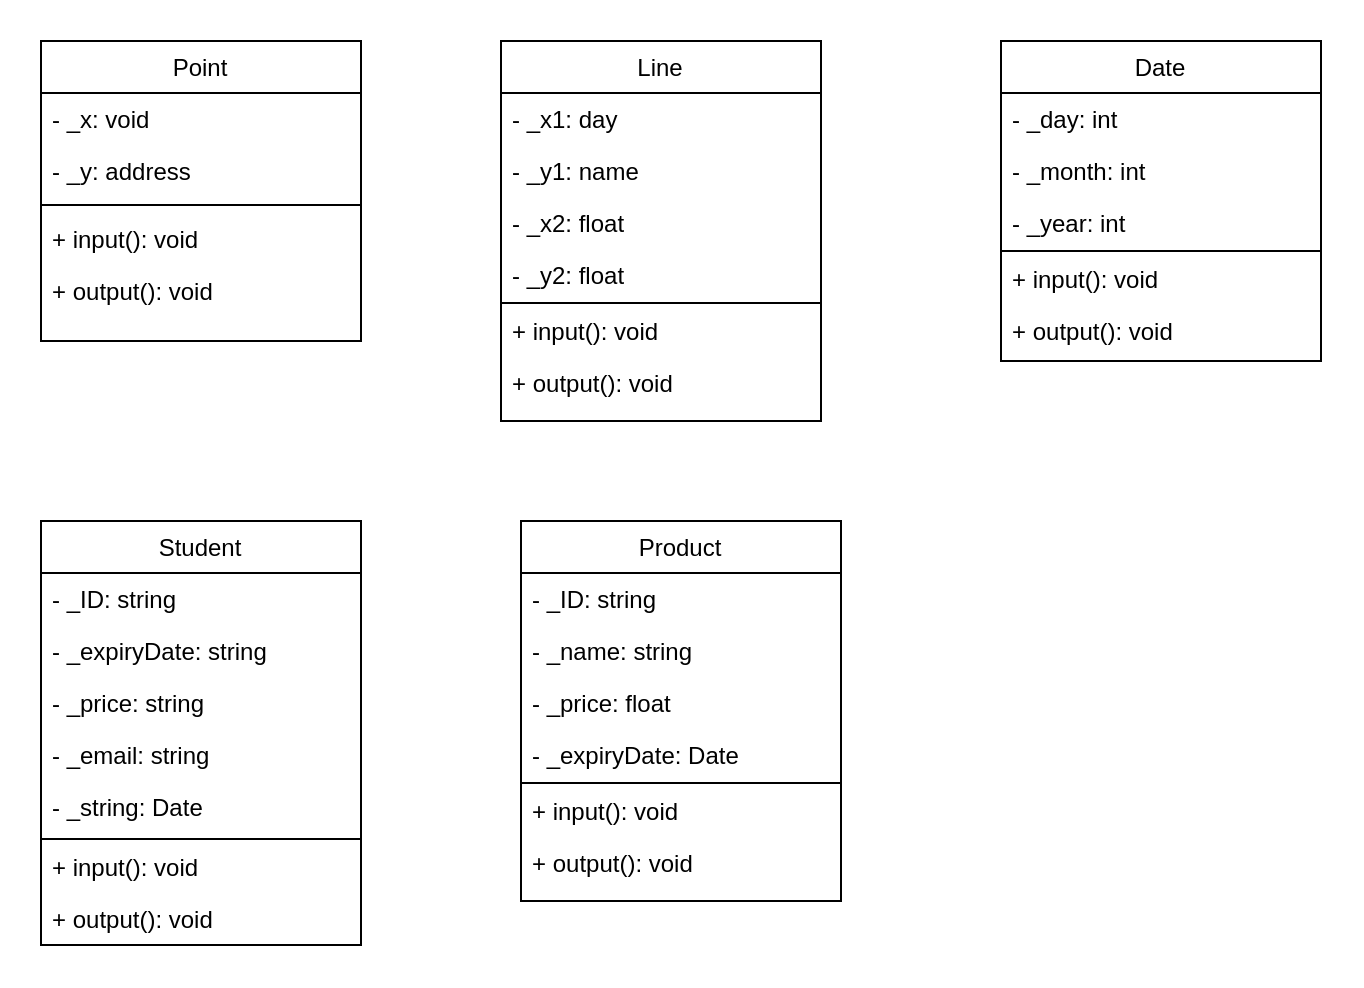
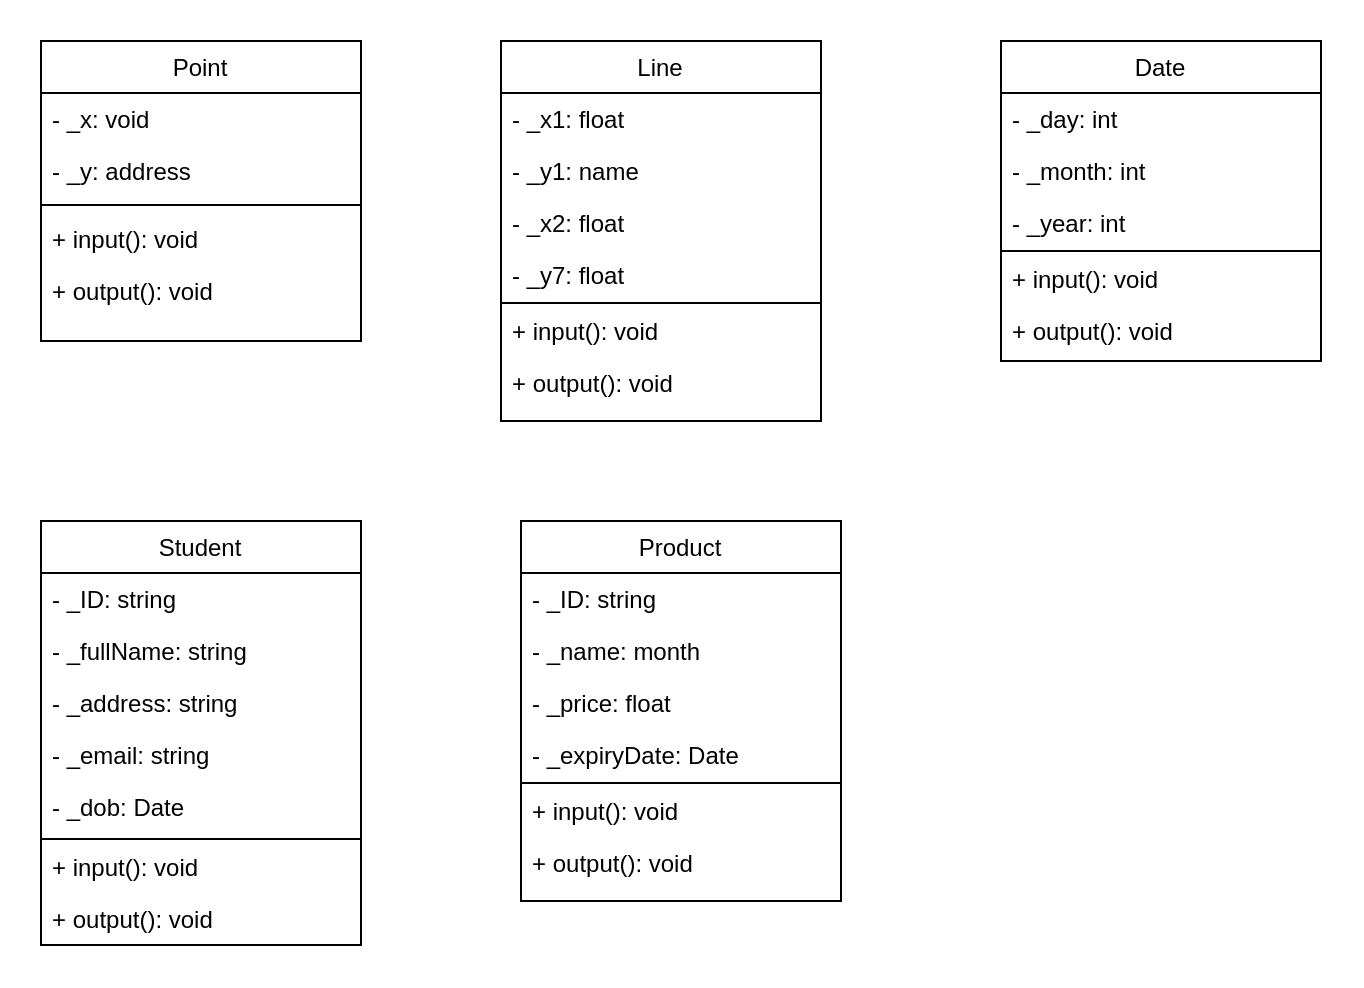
- <mxCell id="9" value="- _x1: day" style="text;align=left;verticalAlign=top;spacingLeft=4;spacingRight=4;overflow=hidden;rotatable=0;points=[[0,0.5],[1,0.5]];portConstraint=eastwest;" vertex="1" parent="8"><mxGeometry y="26" width="160" height="26" as="geometry" /></mxCell>
+ <mxCell id="9" value="- _x1: float" style="text;align=left;verticalAlign=top;spacingLeft=4;spacingRight=4;overflow=hidden;rotatable=0;points=[[0,0.5],[1,0.5]];portConstraint=eastwest;" vertex="1" parent="8"><mxGeometry y="26" width="160" height="26" as="geometry" /></mxCell>
- <mxCell id="12" value="- _y2: float" style="text;align=left;verticalAlign=top;spacingLeft=4;spacingRight=4;overflow=hidden;rotatable=0;points=[[0,0.5],[1,0.5]];portConstraint=eastwest;" vertex="1" parent="8"><mxGeometry y="104" width="160" height="26" as="geometry" /></mxCell>
+ <mxCell id="12" value="- _y7: float" style="text;align=left;verticalAlign=top;spacingLeft=4;spacingRight=4;overflow=hidden;rotatable=0;points=[[0,0.5],[1,0.5]];portConstraint=eastwest;" vertex="1" parent="8"><mxGeometry y="104" width="160" height="26" as="geometry" /></mxCell>
- <mxCell id="25" value="- _expiryDate: string" style="text;align=left;verticalAlign=top;spacingLeft=4;spacingRight=4;overflow=hidden;rotatable=0;points=[[0,0.5],[1,0.5]];portConstraint=eastwest;rounded=0;shadow=0;html=0;" vertex="1" parent="23"><mxGeometry y="52" width="160" height="26" as="geometry" /></mxCell>
+ <mxCell id="25" value="- _fullName: string" style="text;align=left;verticalAlign=top;spacingLeft=4;spacingRight=4;overflow=hidden;rotatable=0;points=[[0,0.5],[1,0.5]];portConstraint=eastwest;rounded=0;shadow=0;html=0;" vertex="1" parent="23"><mxGeometry y="52" width="160" height="26" as="geometry" /></mxCell>
- <mxCell id="34" value="- _name: string" style="text;align=left;verticalAlign=top;spacingLeft=4;spacingRight=4;overflow=hidden;rotatable=0;points=[[0,0.5],[1,0.5]];portConstraint=eastwest;rounded=0;shadow=0;html=0;" vertex="1" parent="32"><mxGeometry y="52" width="160" height="26" as="geometry" /></mxCell>
+ <mxCell id="34" value="- _name: month" style="text;align=left;verticalAlign=top;spacingLeft=4;spacingRight=4;overflow=hidden;rotatable=0;points=[[0,0.5],[1,0.5]];portConstraint=eastwest;rounded=0;shadow=0;html=0;" vertex="1" parent="32"><mxGeometry y="52" width="160" height="26" as="geometry" /></mxCell>
- <mxCell id="26" value="- _price: string" style="text;align=left;verticalAlign=top;spacingLeft=4;spacingRight=4;overflow=hidden;rotatable=0;points=[[0,0.5],[1,0.5]];portConstraint=eastwest;" vertex="1" parent="23"><mxGeometry y="78" width="160" height="26" as="geometry" /></mxCell>
+ <mxCell id="26" value="- _address: string" style="text;align=left;verticalAlign=top;spacingLeft=4;spacingRight=4;overflow=hidden;rotatable=0;points=[[0,0.5],[1,0.5]];portConstraint=eastwest;" vertex="1" parent="23"><mxGeometry y="78" width="160" height="26" as="geometry" /></mxCell>
- <mxCell id="28" value="- _string: Date" style="text;align=left;verticalAlign=top;spacingLeft=4;spacingRight=4;overflow=hidden;rotatable=0;points=[[0,0.5],[1,0.5]];portConstraint=eastwest;" vertex="1" parent="23"><mxGeometry y="130" width="160" height="28" as="geometry" /></mxCell>
+ <mxCell id="28" value="- _dob: Date" style="text;align=left;verticalAlign=top;spacingLeft=4;spacingRight=4;overflow=hidden;rotatable=0;points=[[0,0.5],[1,0.5]];portConstraint=eastwest;" vertex="1" parent="23"><mxGeometry y="130" width="160" height="28" as="geometry" /></mxCell>
